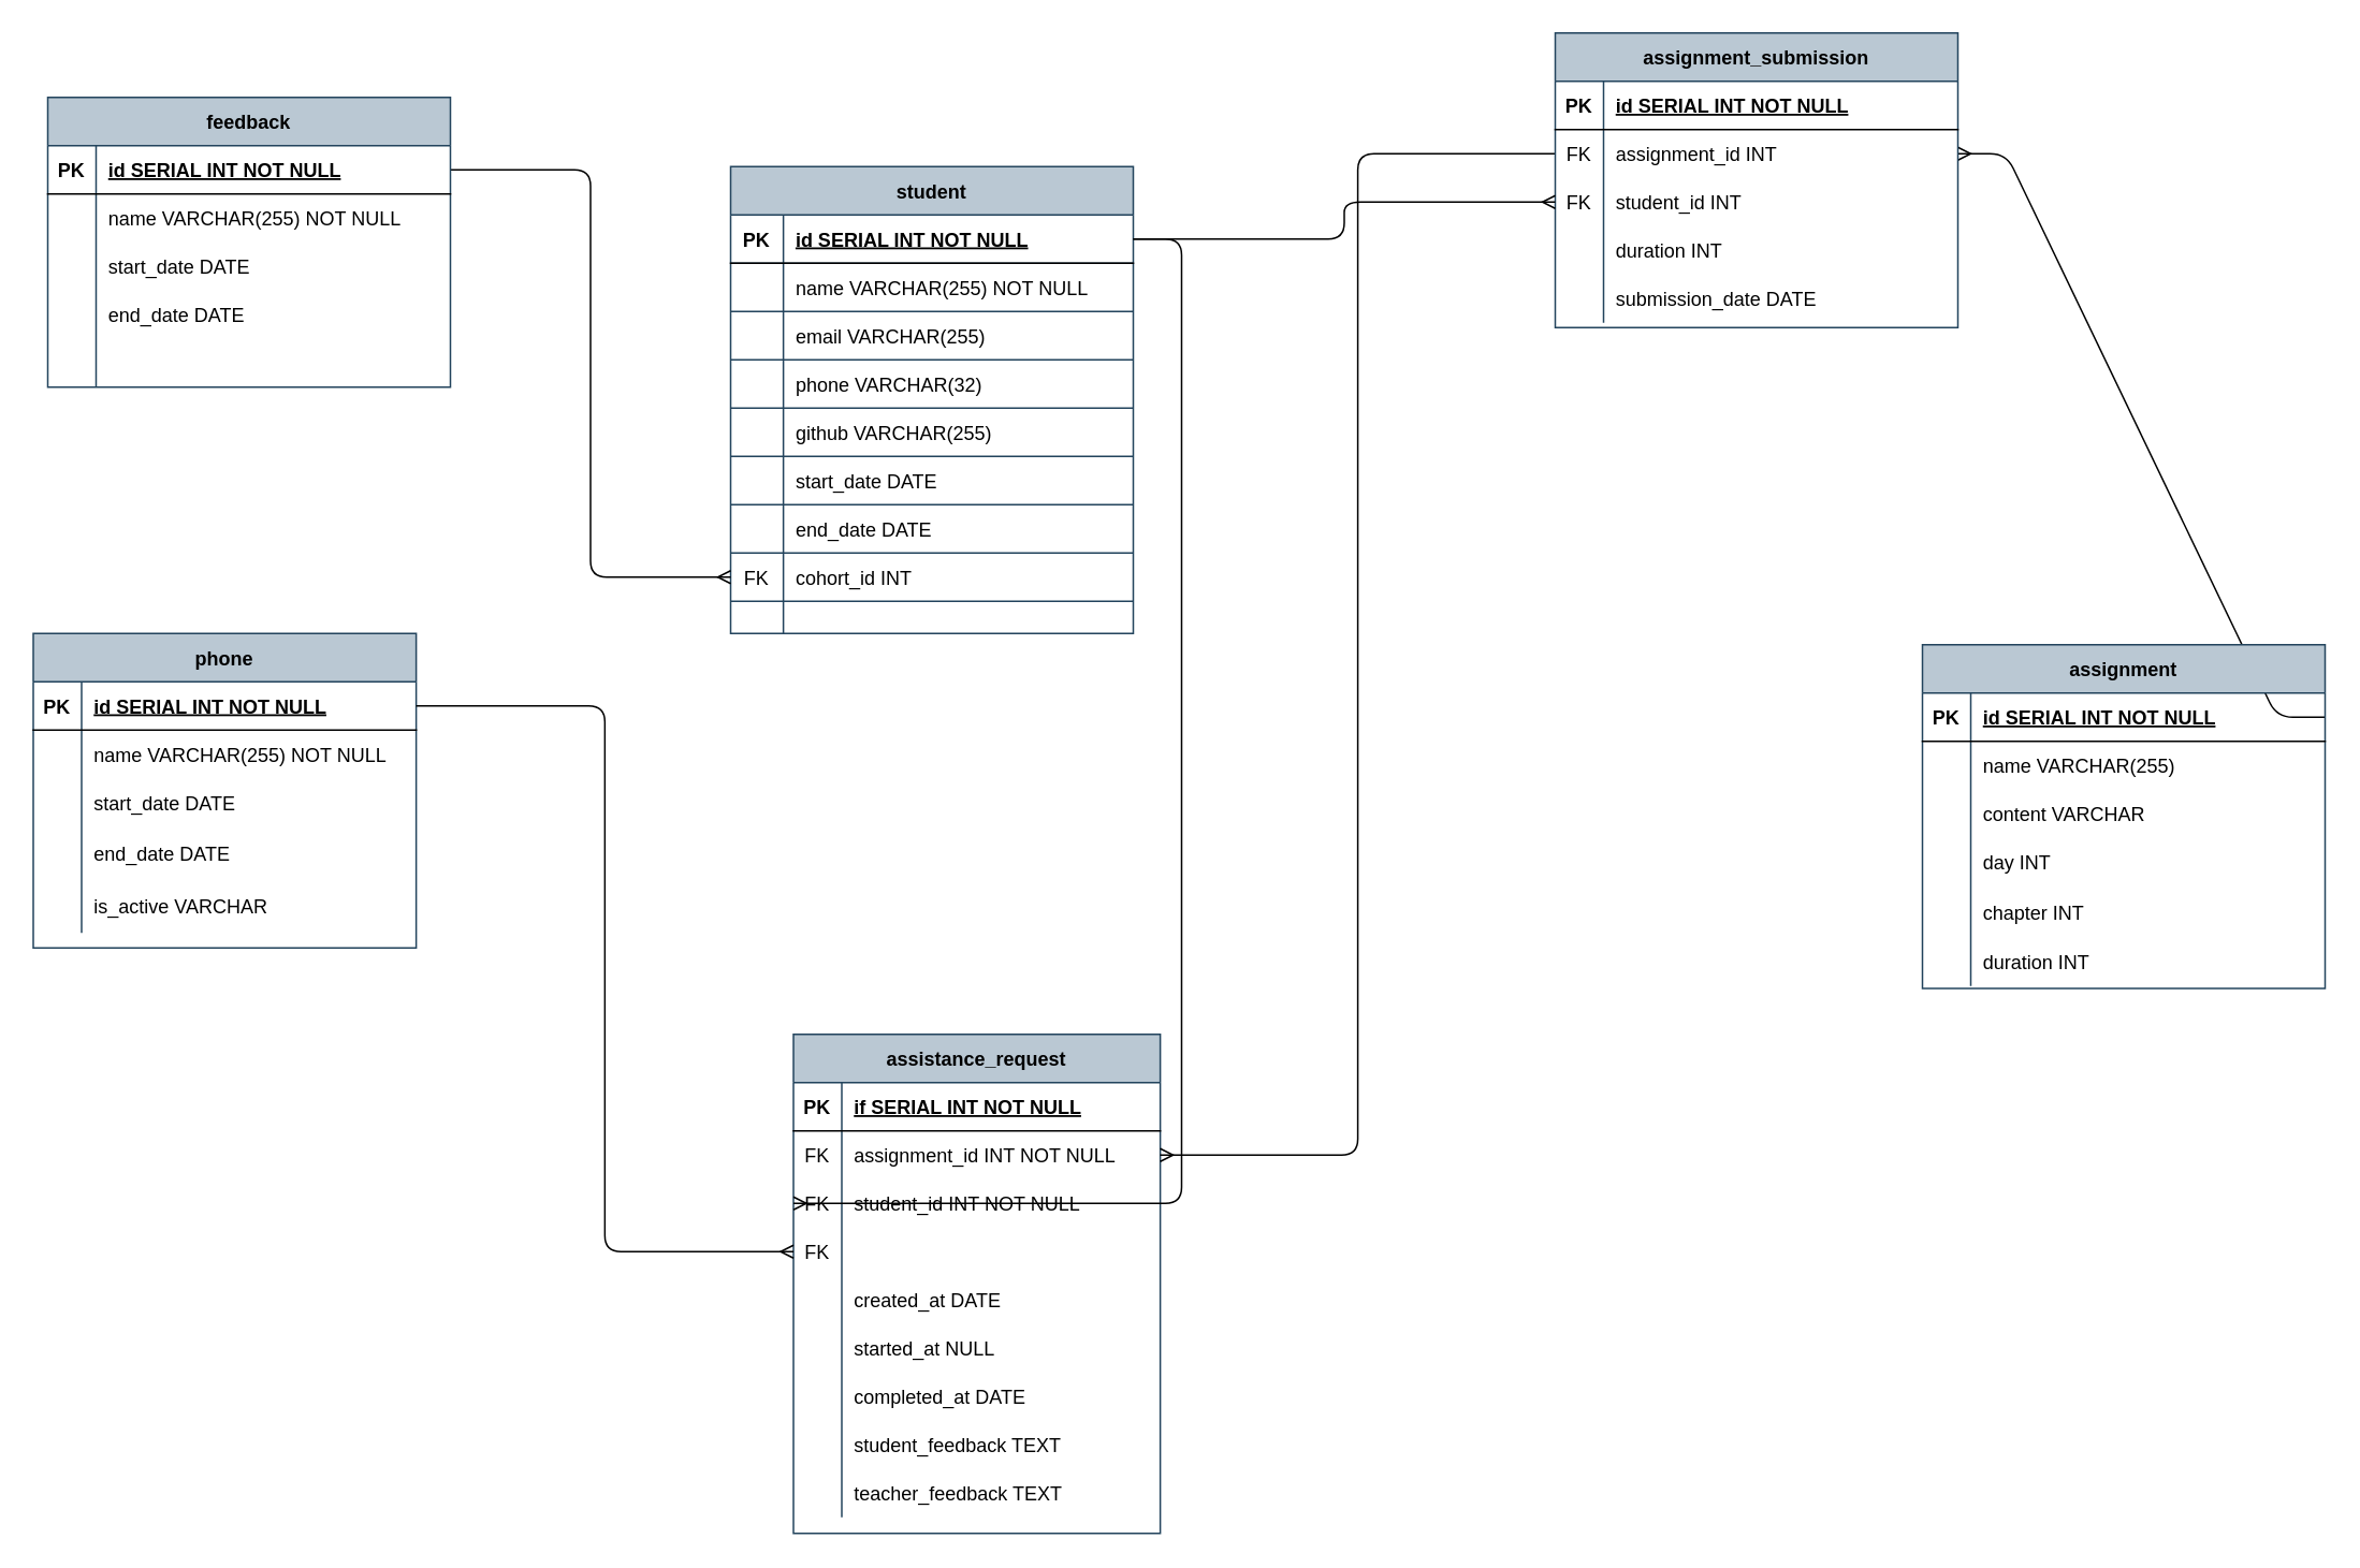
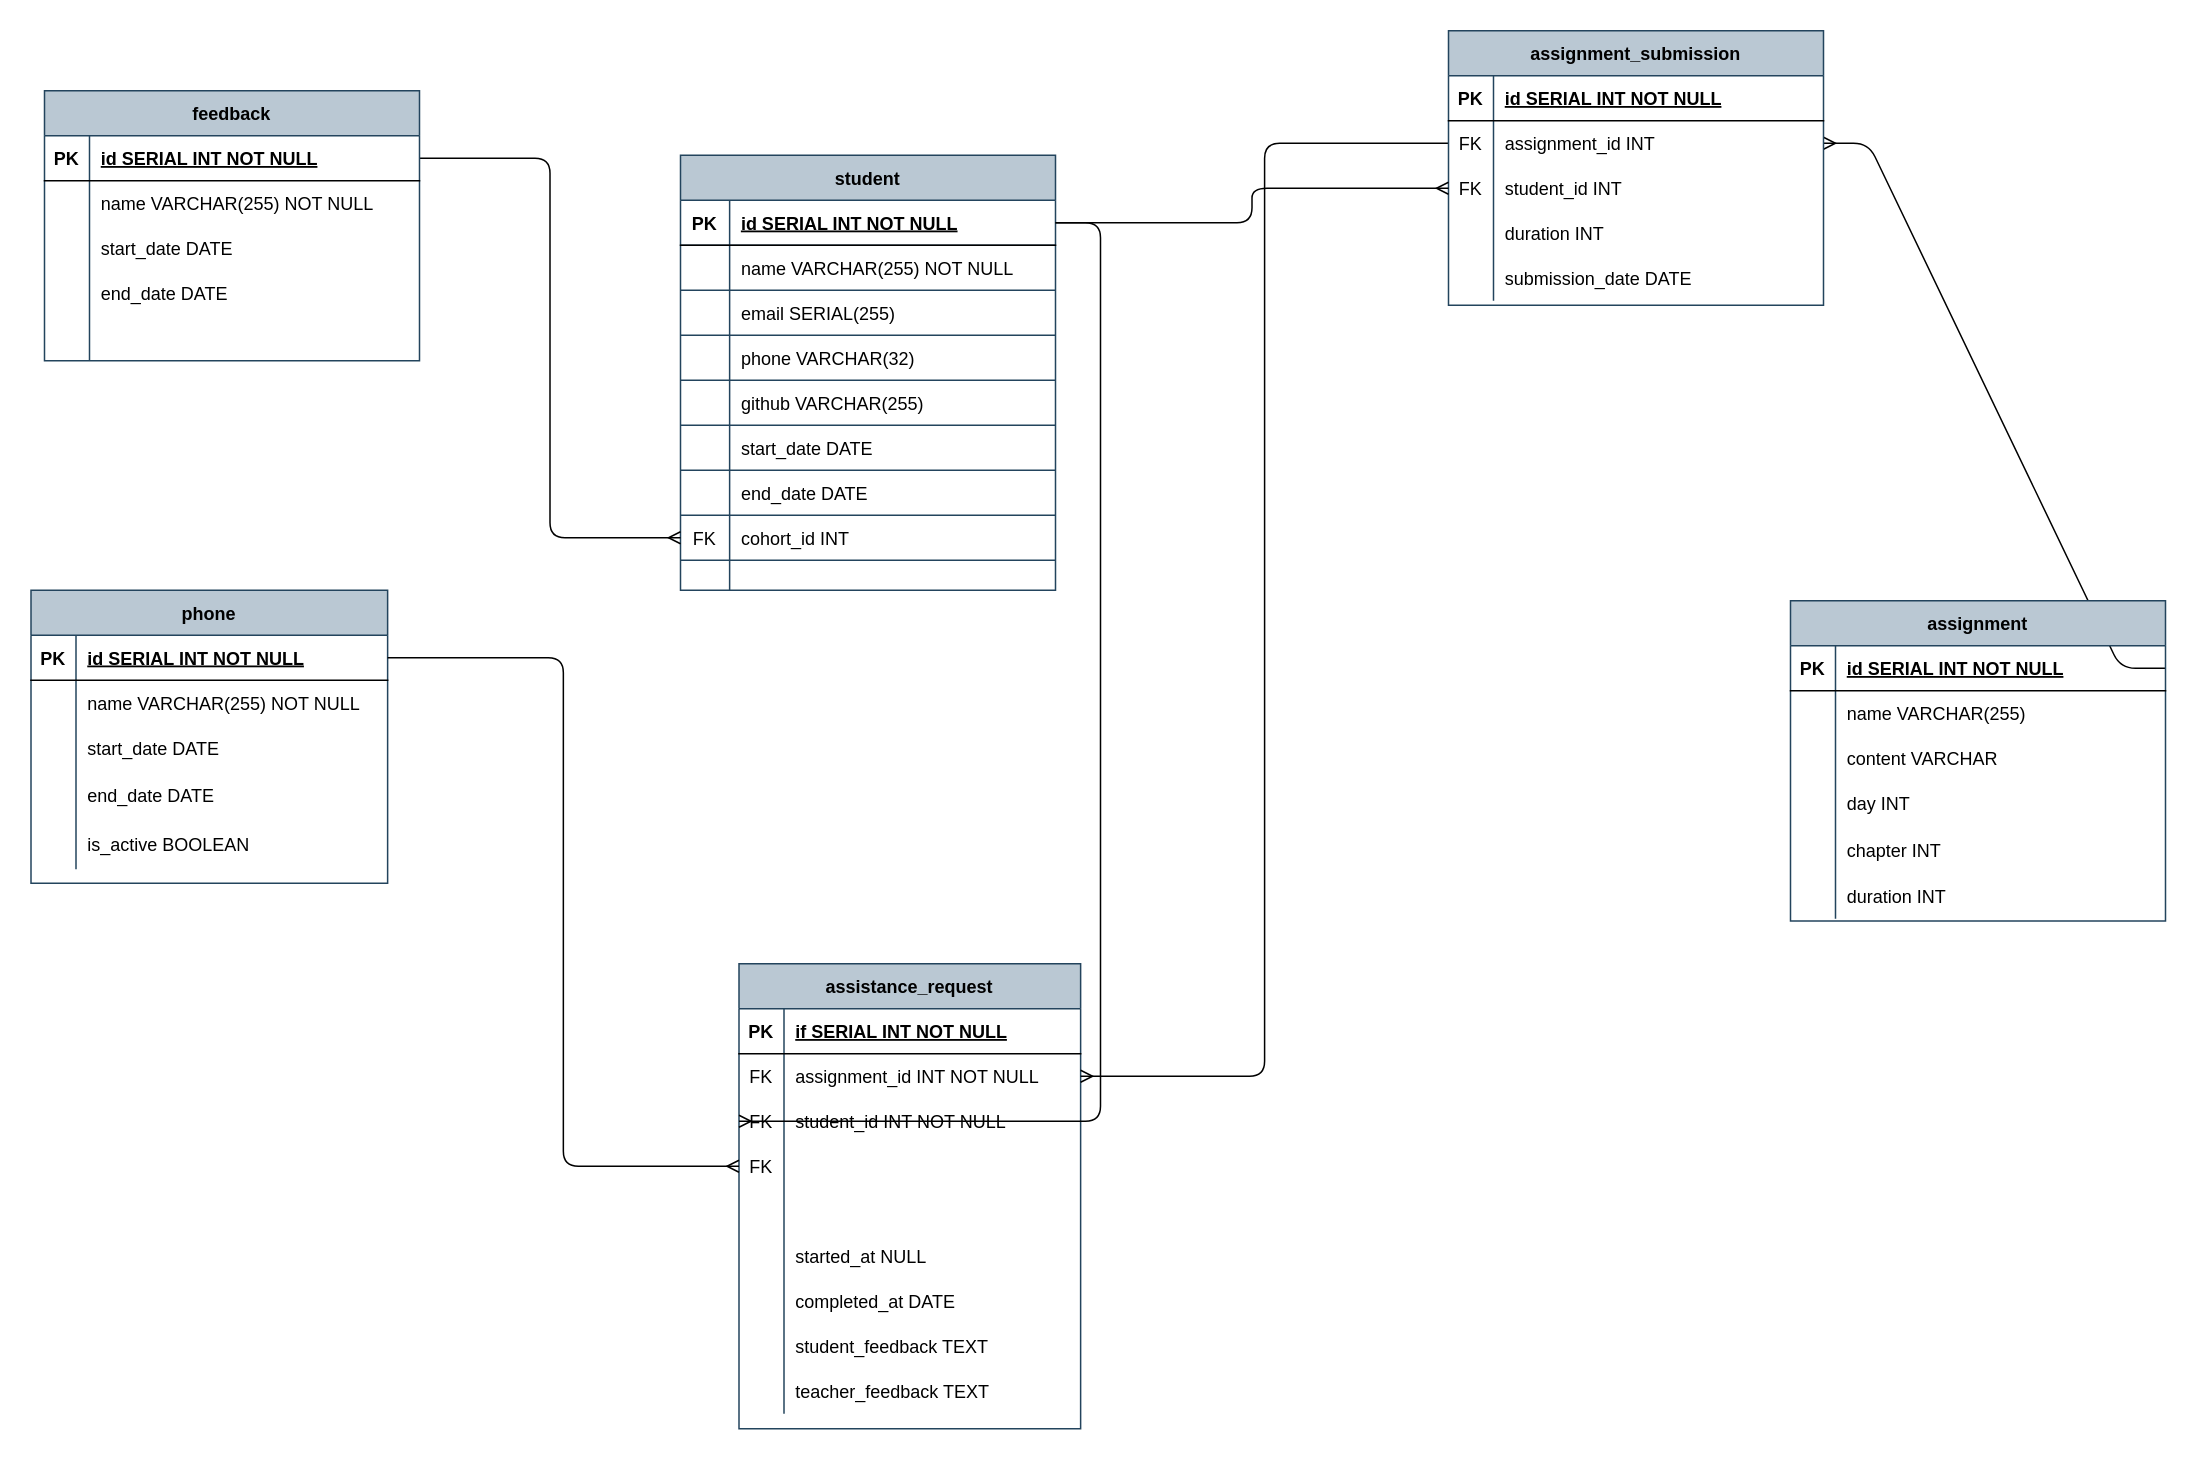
- <mxCell id="11" value="email VARCHAR(255)" style="shape=partialRectangle;overflow=hidden;connectable=0;fillColor=none;top=0;left=0;bottom=0;right=0;align=left;spacingLeft=6;" vertex="1" parent="9"><mxGeometry x="32.75" width="217.25" height="30" as="geometry" /></mxCell>
+ <mxCell id="11" value="email SERIAL(255)" style="shape=partialRectangle;overflow=hidden;connectable=0;fillColor=none;top=0;left=0;bottom=0;right=0;align=left;spacingLeft=6;" vertex="1" parent="9"><mxGeometry x="32.75" width="217.25" height="30" as="geometry" /></mxCell>
- <mxCell id="47" value="is_active VARCHAR" style="shape=partialRectangle;connectable=0;fillColor=none;top=0;left=0;bottom=0;right=0;align=left;spacingLeft=6;overflow=hidden;" vertex="1" parent="45"><mxGeometry x="30" width="207.75" height="33" as="geometry" /></mxCell>
+ <mxCell id="47" value="is_active BOOLEAN" style="shape=partialRectangle;connectable=0;fillColor=none;top=0;left=0;bottom=0;right=0;align=left;spacingLeft=6;overflow=hidden;" vertex="1" parent="45"><mxGeometry x="30" width="207.75" height="33" as="geometry" /></mxCell>
- <mxCell id="62" value="created_at DATE" style="shape=partialRectangle;connectable=0;fillColor=none;top=0;left=0;bottom=0;right=0;align=left;spacingLeft=6;overflow=hidden;" vertex="1" parent="60"><mxGeometry x="30" width="197.75" height="30" as="geometry" /></mxCell>
